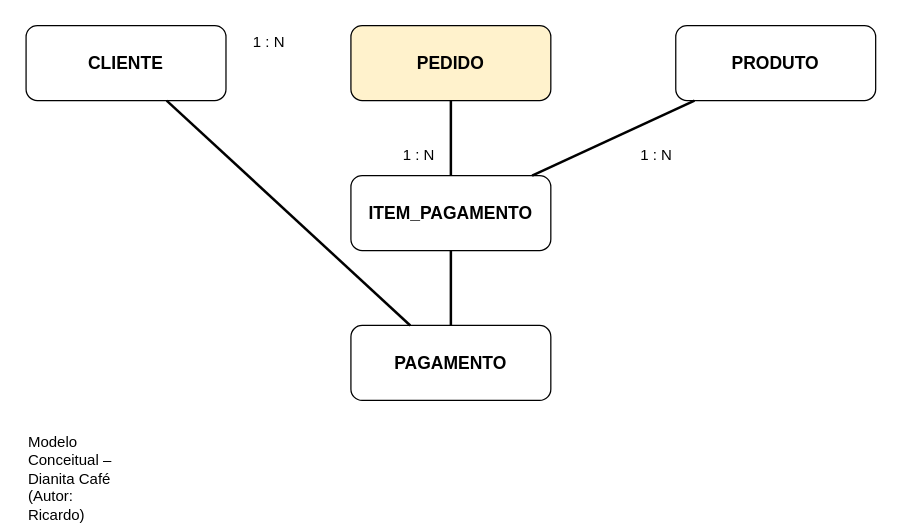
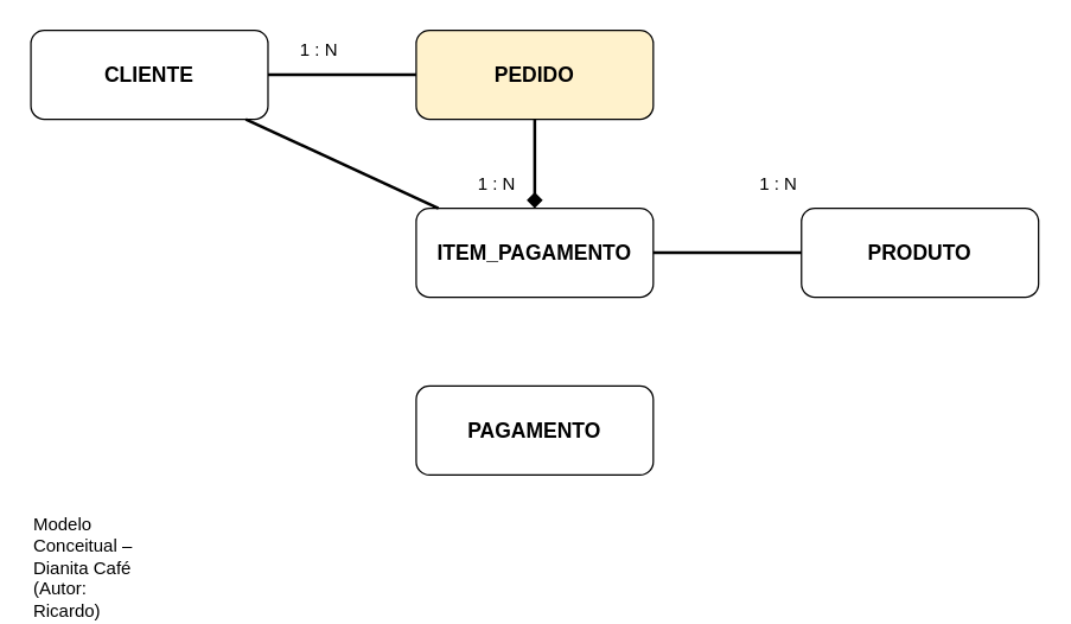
- <mxCell id="4" value="PRODUTO" style="rounded=1;whiteSpace=wrap;html=1;fontSize=14;fontStyle=1;spacing=8;" parent="1" vertex="1"><mxGeometry x="540" y="20" width="160" height="60" as="geometry" /></mxCell>
+ <mxCell id="4" value="PRODUTO" style="rounded=1;whiteSpace=wrap;html=1;fontSize=14;fontStyle=1;spacing=8;" parent="1" vertex="1"><mxGeometry x="540" y="140" width="160" height="60" as="geometry" /></mxCell>
- <mxCell id="8" style="endArrow=none;strokeWidth=2;" parent="1" source="3" target="5" edge="1"><mxGeometry relative="1" as="geometry" /></mxCell>
+ <mxCell id="8" style="endArrow=diamond;strokeWidth=2;" parent="1" source="3" target="5" edge="1"><mxGeometry relative="1" as="geometry" /></mxCell>
- <mxCell id="7" style="endArrow=none;strokeWidth=2;" parent="1" source="2" target="6" edge="1"><mxGeometry relative="1" as="geometry" /></mxCell>
+ <mxCell id="7" style="endArrow=none;strokeWidth=2;" parent="1" source="2" target="3" edge="1"><mxGeometry relative="1" as="geometry" /></mxCell>
- <mxCell id="10" style="endArrow=none;strokeWidth=2;" parent="1" source="5" target="6" edge="1"><mxGeometry relative="1" as="geometry" /></mxCell>
+ <mxCell id="10" style="endArrow=none;strokeWidth=2;" parent="1" source="5" target="2" edge="1"><mxGeometry relative="1" as="geometry" /></mxCell>
